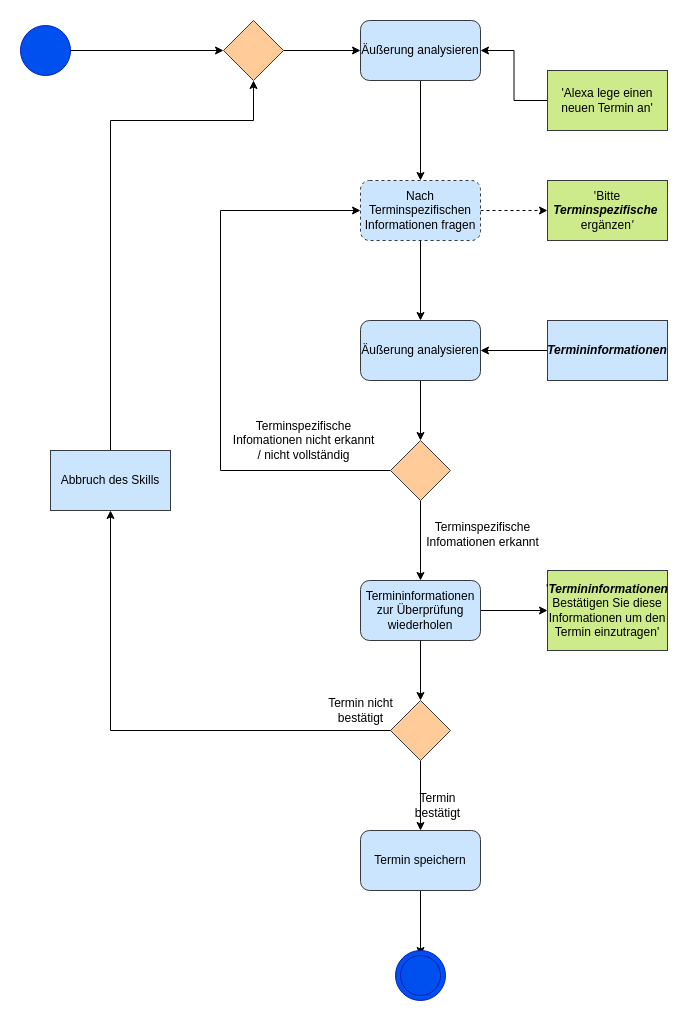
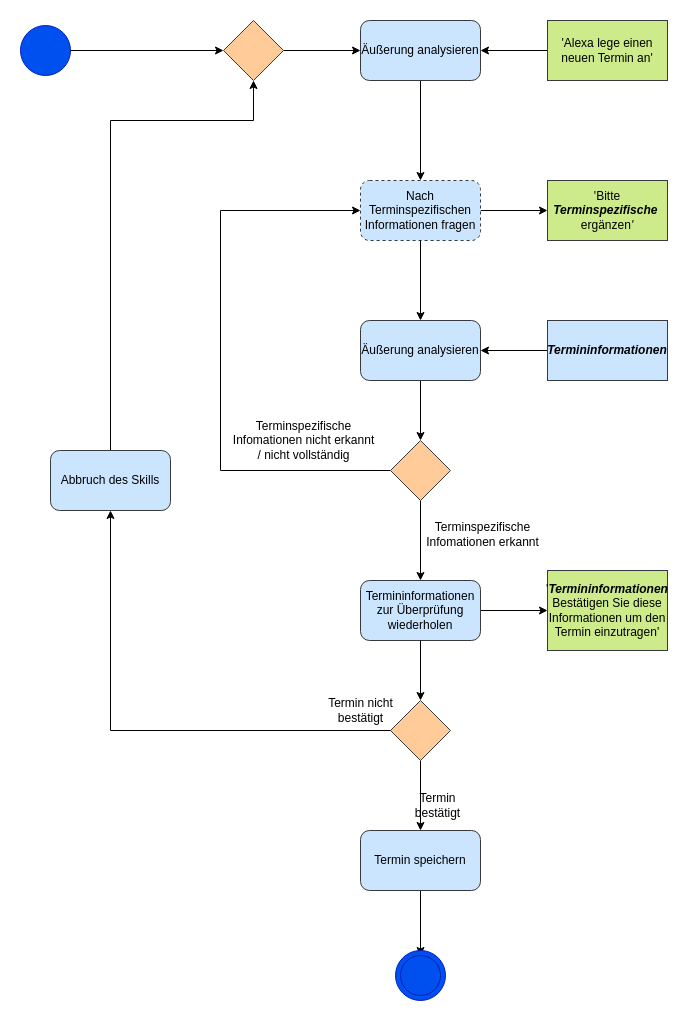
- <mxCell id="7" value="'Alexa lege einen neuen Termin an'" style="rounded=0;whiteSpace=wrap;html=1;fillColor=#cdeb8b;strokeColor=#36393d;" vertex="1" parent="1"><mxGeometry x="547" y="70" width="120" height="60" as="geometry" /></mxCell>
+ <mxCell id="7" value="'Alexa lege einen neuen Termin an'" style="rounded=0;whiteSpace=wrap;html=1;fillColor=#cdeb8b;strokeColor=#36393d;" vertex="1" parent="1"><mxGeometry x="547" y="20" width="120" height="60" as="geometry" /></mxCell>
- <mxCell id="9" value="" style="edgeStyle=orthogonalEdgeStyle;rounded=0;orthogonalLoop=1;jettySize=auto;html=1;dashed=1;" edge="1" parent="1" source="10" target="25"><mxGeometry relative="1" as="geometry" /></mxCell>
+ <mxCell id="9" value="" style="edgeStyle=orthogonalEdgeStyle;rounded=0;orthogonalLoop=1;jettySize=auto;html=1;" edge="1" parent="1" source="10" target="25"><mxGeometry relative="1" as="geometry" /></mxCell>
- <mxCell id="36" value="Abbruch des Skills" style="whiteSpace=wrap;html=1;fillColor=#cce5ff;strokeColor=#36393d;rounded=0;" vertex="1" parent="1"><mxGeometry x="50" y="450" width="120" height="60" as="geometry" /></mxCell>
+ <mxCell id="36" value="Abbruch des Skills" style="rounded=1;whiteSpace=wrap;html=1;fillColor=#cce5ff;strokeColor=#36393d;" vertex="1" parent="1"><mxGeometry x="50" y="450" width="120" height="60" as="geometry" /></mxCell>
